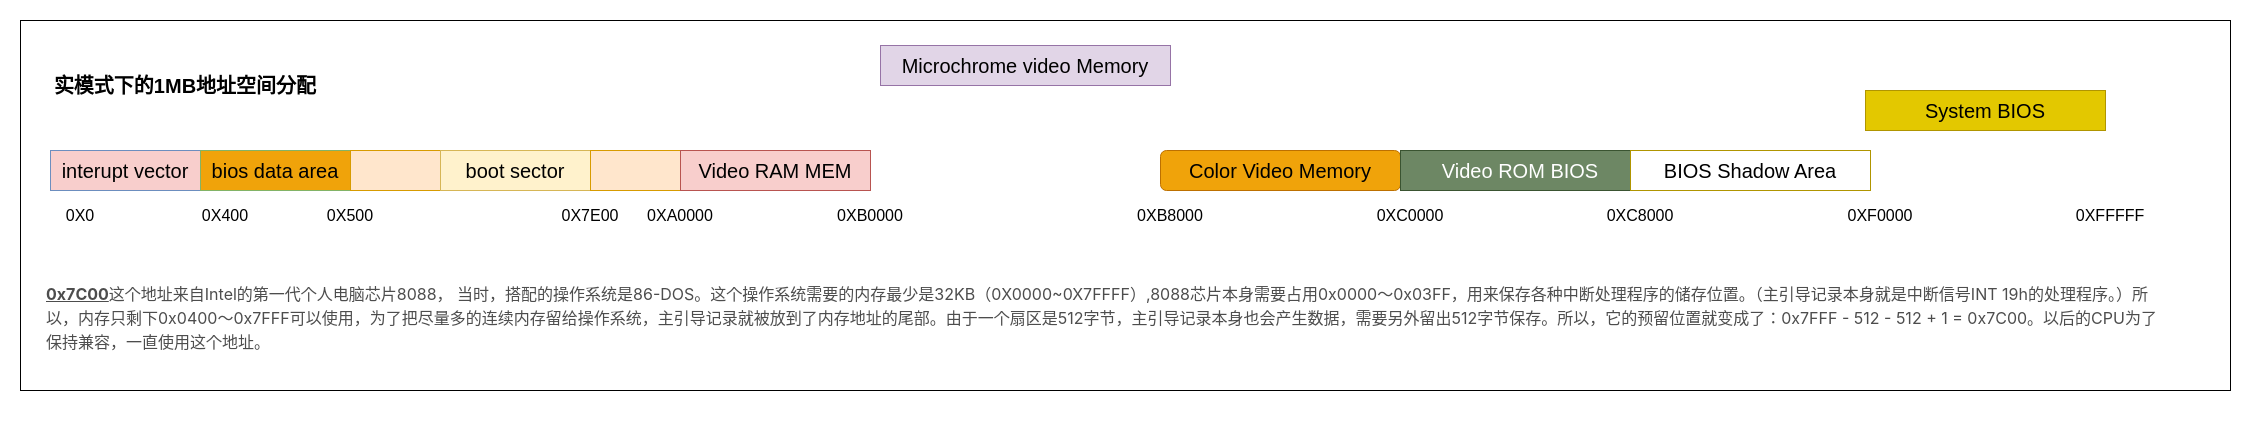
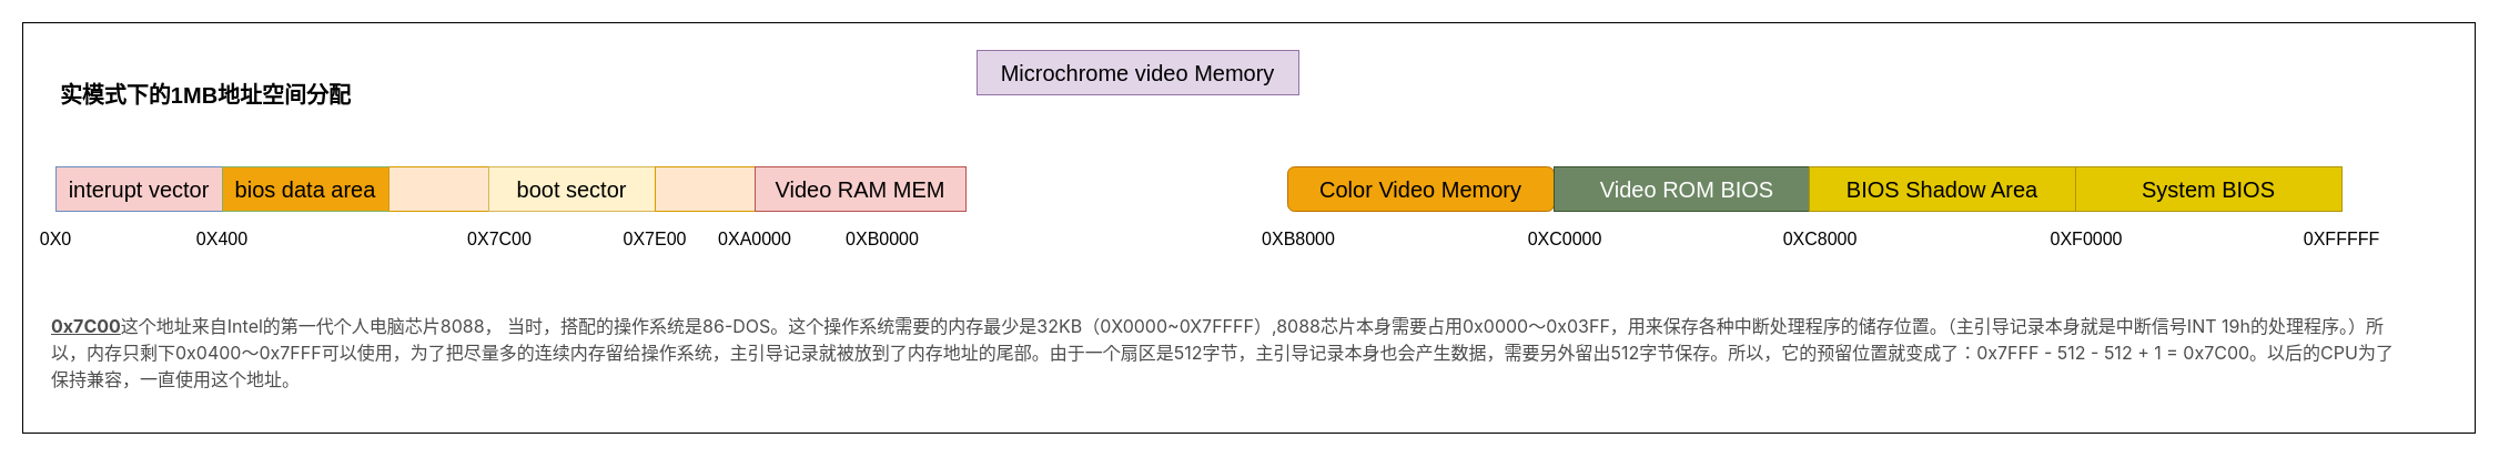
- <mxCell id="13" value="System BIOS" style="rounded=0;whiteSpace=wrap;html=1;fillColor=#e3c800;strokeColor=#B09500;fontStyle=0;fontSize=20;fontColor=#000000;" vertex="1" parent="1"><mxGeometry x="1865" y="90" width="240" height="40" as="geometry" /></mxCell>
+ <mxCell id="13" value="System BIOS" style="rounded=0;whiteSpace=wrap;html=1;fillColor=#e3c800;strokeColor=#B09500;fontStyle=0;fontSize=20;fontColor=#000000;" vertex="1" parent="1"><mxGeometry x="1870" y="150" width="240" height="40" as="geometry" /></mxCell>
- <mxCell id="12" value="BIOS Shadow Area" style="rounded=0;whiteSpace=wrap;html=1;fillColor=#ffffff;strokeColor=#B09500;fontStyle=0;fontSize=20;fontColor=#000000;" vertex="1" parent="1"><mxGeometry x="1630" y="150" width="240" height="40" as="geometry" /></mxCell>
+ <mxCell id="12" value="BIOS Shadow Area" style="rounded=0;whiteSpace=wrap;html=1;fillColor=#e3c800;strokeColor=#B09500;fontStyle=0;fontSize=20;fontColor=#000000;" vertex="1" parent="1"><mxGeometry x="1630" y="150" width="240" height="40" as="geometry" /></mxCell>
- <mxCell id="14" value="&lt;font style=&quot;font-size: 16px;&quot;&gt;0X0&lt;/font&gt;" style="text;strokeColor=none;align=center;fillColor=none;html=1;verticalAlign=middle;whiteSpace=wrap;rounded=0;" vertex="1" parent="1"><mxGeometry x="50" y="200" width="60" height="30" as="geometry" /></mxCell>
+ <mxCell id="14" value="&lt;font style=&quot;font-size: 16px;&quot;&gt;0X0&lt;/font&gt;" style="text;strokeColor=none;align=center;fillColor=none;html=1;verticalAlign=middle;whiteSpace=wrap;rounded=0;" vertex="1" parent="1"><mxGeometry x="20" y="200" width="60" height="30" as="geometry" /></mxCell>
- <mxCell id="15" value="&lt;font style=&quot;font-size: 16px;&quot;&gt;0X400&lt;/font&gt;" style="text;strokeColor=none;align=center;fillColor=none;html=1;verticalAlign=middle;whiteSpace=wrap;rounded=0;" vertex="1" parent="1"><mxGeometry x="195" y="200" width="60" height="30" as="geometry" /></mxCell>
+ <mxCell id="15" value="&lt;font style=&quot;font-size: 16px;&quot;&gt;0X400&lt;/font&gt;" style="text;strokeColor=none;align=center;fillColor=none;html=1;verticalAlign=middle;whiteSpace=wrap;rounded=0;" vertex="1" parent="1"><mxGeometry x="170" y="200" width="60" height="30" as="geometry" /></mxCell>
- <mxCell id="16" value="&lt;font style=&quot;font-size: 16px;&quot;&gt;0X500&lt;/font&gt;" style="text;strokeColor=none;align=center;fillColor=none;html=1;verticalAlign=middle;whiteSpace=wrap;rounded=0;" vertex="1" parent="1"><mxGeometry x="320" y="200" width="60" height="30" as="geometry" /></mxCell>
+ <mxCell id="17" value="&lt;font style=&quot;font-size: 16px;&quot;&gt;0X7C00&lt;/font&gt;" style="text;strokeColor=none;align=center;fillColor=none;html=1;verticalAlign=middle;whiteSpace=wrap;rounded=0;" vertex="1" parent="1"><mxGeometry x="420" y="200" width="60" height="30" as="geometry" /></mxCell>
- <mxCell id="20" value="&lt;font style=&quot;font-size: 16px;&quot;&gt;0XB0000&lt;/font&gt;" style="text;strokeColor=none;align=center;fillColor=none;html=1;verticalAlign=middle;whiteSpace=wrap;rounded=0;" vertex="1" parent="1"><mxGeometry x="840" y="200" width="60" height="30" as="geometry" /></mxCell>
+ <mxCell id="20" value="&lt;font style=&quot;font-size: 16px;&quot;&gt;0XB0000&lt;/font&gt;" style="text;strokeColor=none;align=center;fillColor=none;html=1;verticalAlign=middle;whiteSpace=wrap;rounded=0;" vertex="1" parent="1"><mxGeometry x="765" y="200" width="60" height="30" as="geometry" /></mxCell>
